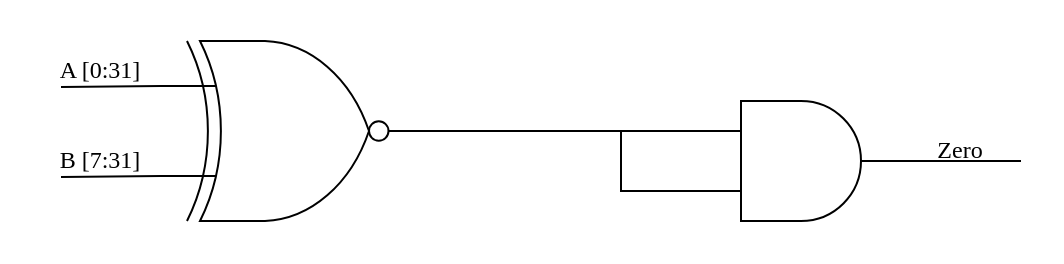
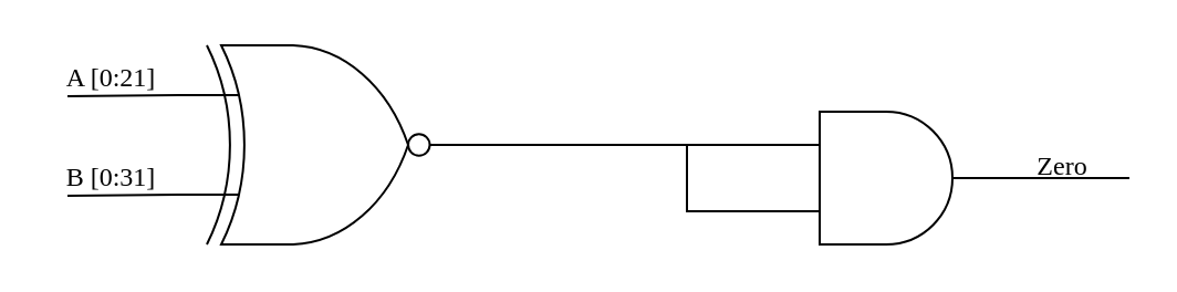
- <mxCell id="9" value="&lt;font face=&quot;modern computer&quot;&gt;A [0:31]&lt;/font&gt;" style="text;html=1;strokeColor=none;fillColor=none;align=center;verticalAlign=middle;whiteSpace=wrap;rounded=0;" vertex="1" parent="1"><mxGeometry x="20" y="20" width="60" height="30" as="geometry" /></mxCell>
+ <mxCell id="9" value="&lt;font face=&quot;modern computer&quot;&gt;A [0:21]&lt;/font&gt;" style="text;html=1;strokeColor=none;fillColor=none;align=center;verticalAlign=middle;whiteSpace=wrap;rounded=0;" vertex="1" parent="1"><mxGeometry x="20" y="20" width="60" height="30" as="geometry" /></mxCell>
- <mxCell id="10" value="&lt;font face=&quot;modern computer&quot;&gt;B [7:31]&lt;/font&gt;" style="text;html=1;strokeColor=none;fillColor=none;align=center;verticalAlign=middle;whiteSpace=wrap;rounded=0;" vertex="1" parent="1"><mxGeometry x="20" y="65" width="60" height="30" as="geometry" /></mxCell>
+ <mxCell id="10" value="&lt;font face=&quot;modern computer&quot;&gt;B [0:31]&lt;/font&gt;" style="text;html=1;strokeColor=none;fillColor=none;align=center;verticalAlign=middle;whiteSpace=wrap;rounded=0;" vertex="1" parent="1"><mxGeometry x="20" y="65" width="60" height="30" as="geometry" /></mxCell>
